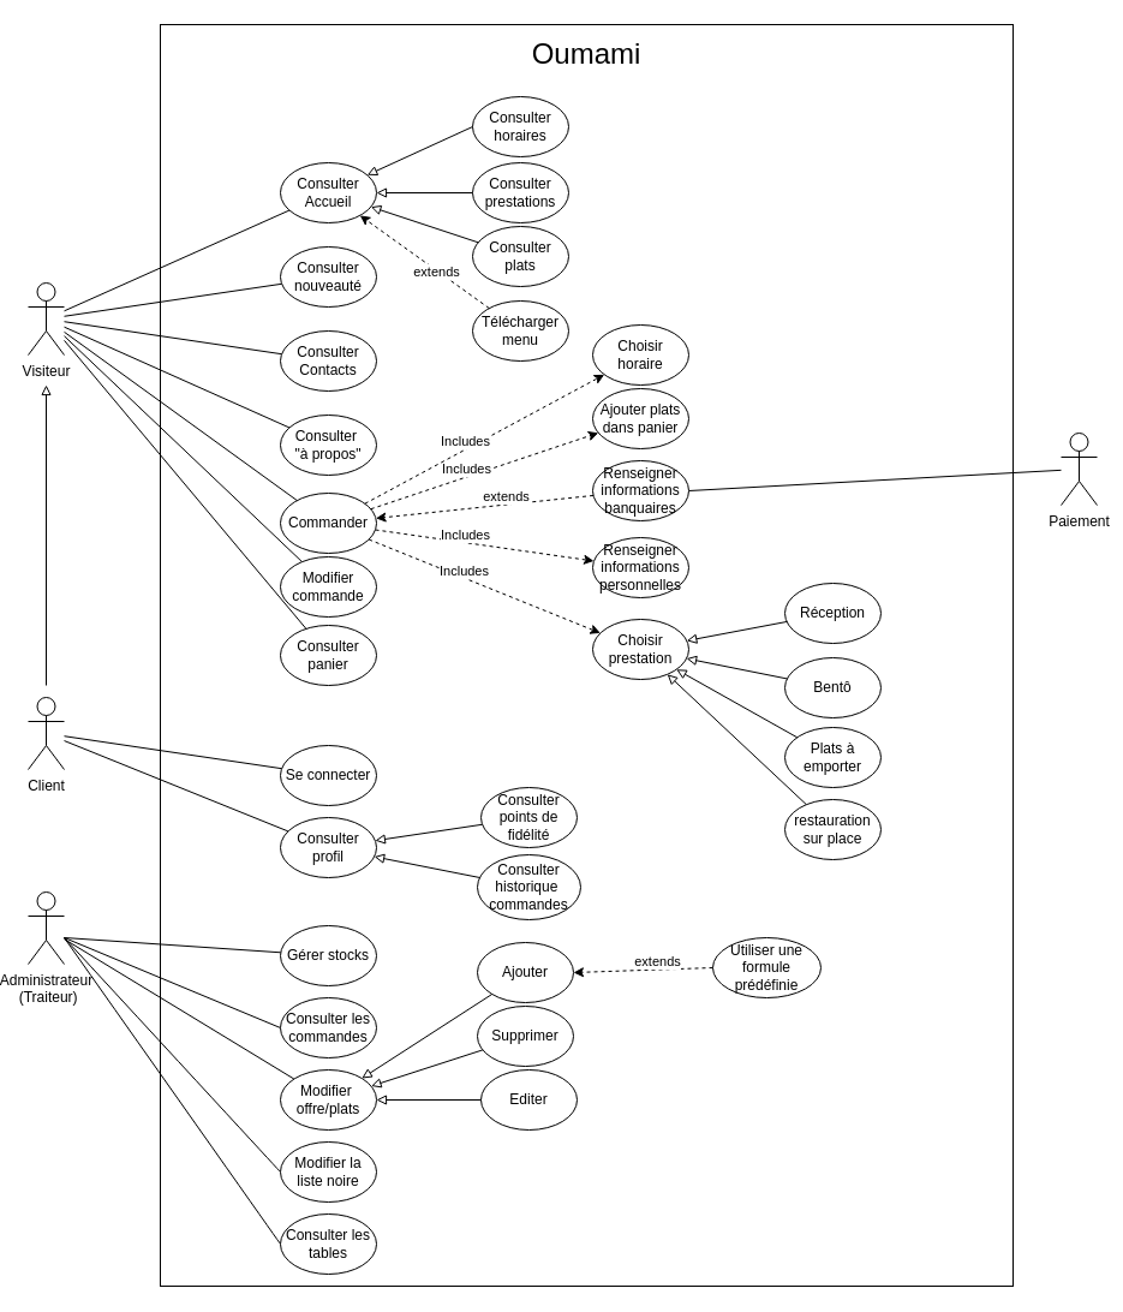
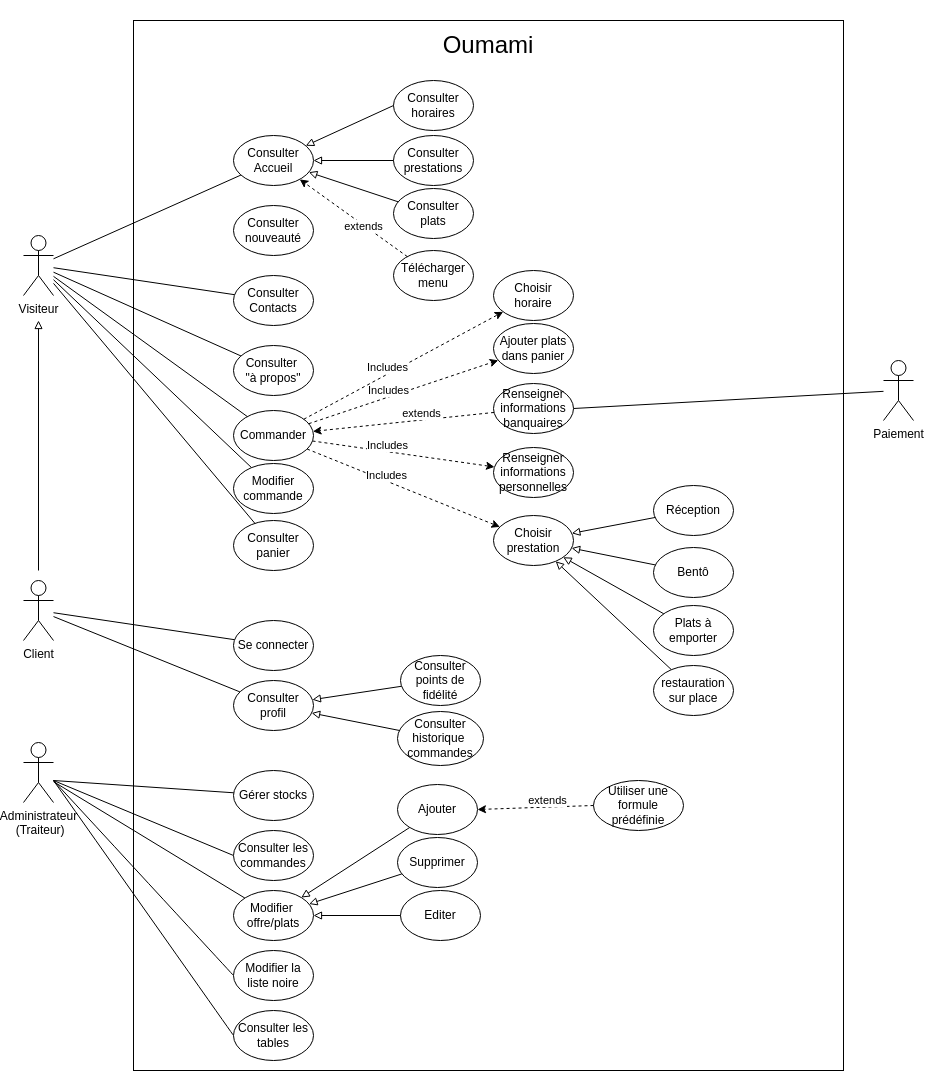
- <mxCell id="12" value="" style="endArrow=none;html=1;rounded=0;" parent="1" source="3" target="6" edge="1"><mxGeometry width="50" height="50" relative="1" as="geometry"><mxPoint x="370" y="425" as="sourcePoint" /><mxPoint x="420" y="375" as="targetPoint" /></mxGeometry></mxCell>
